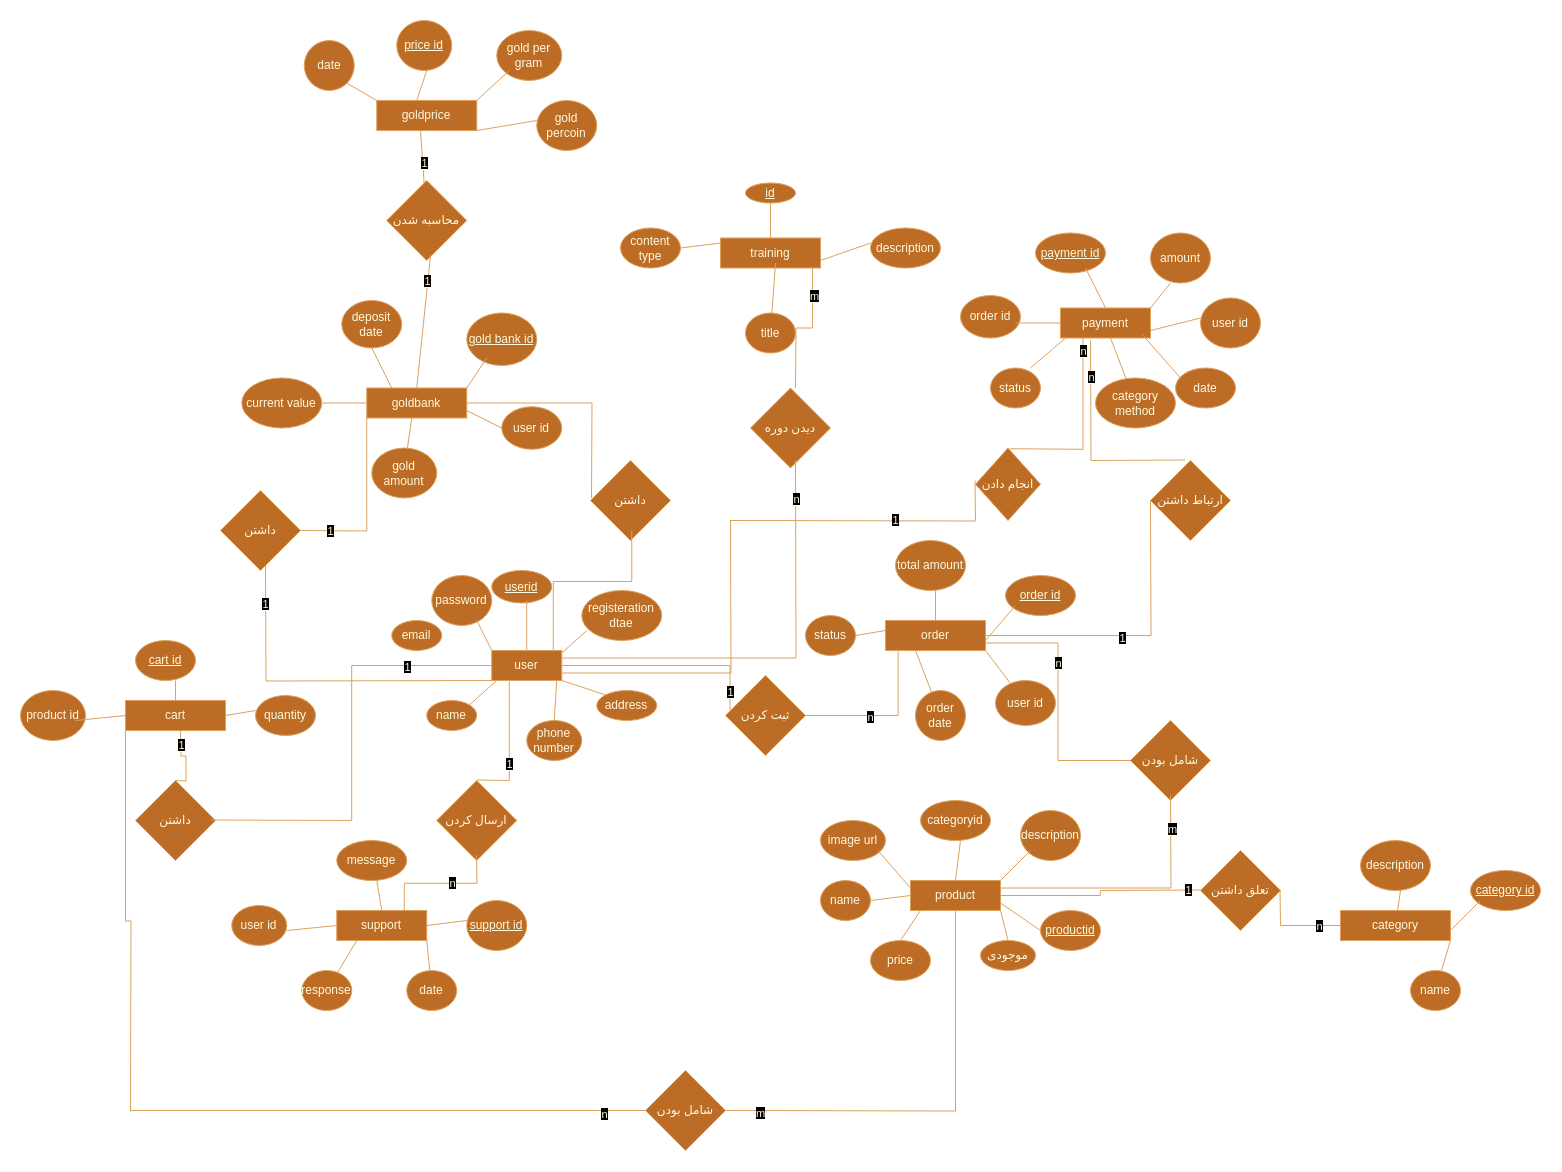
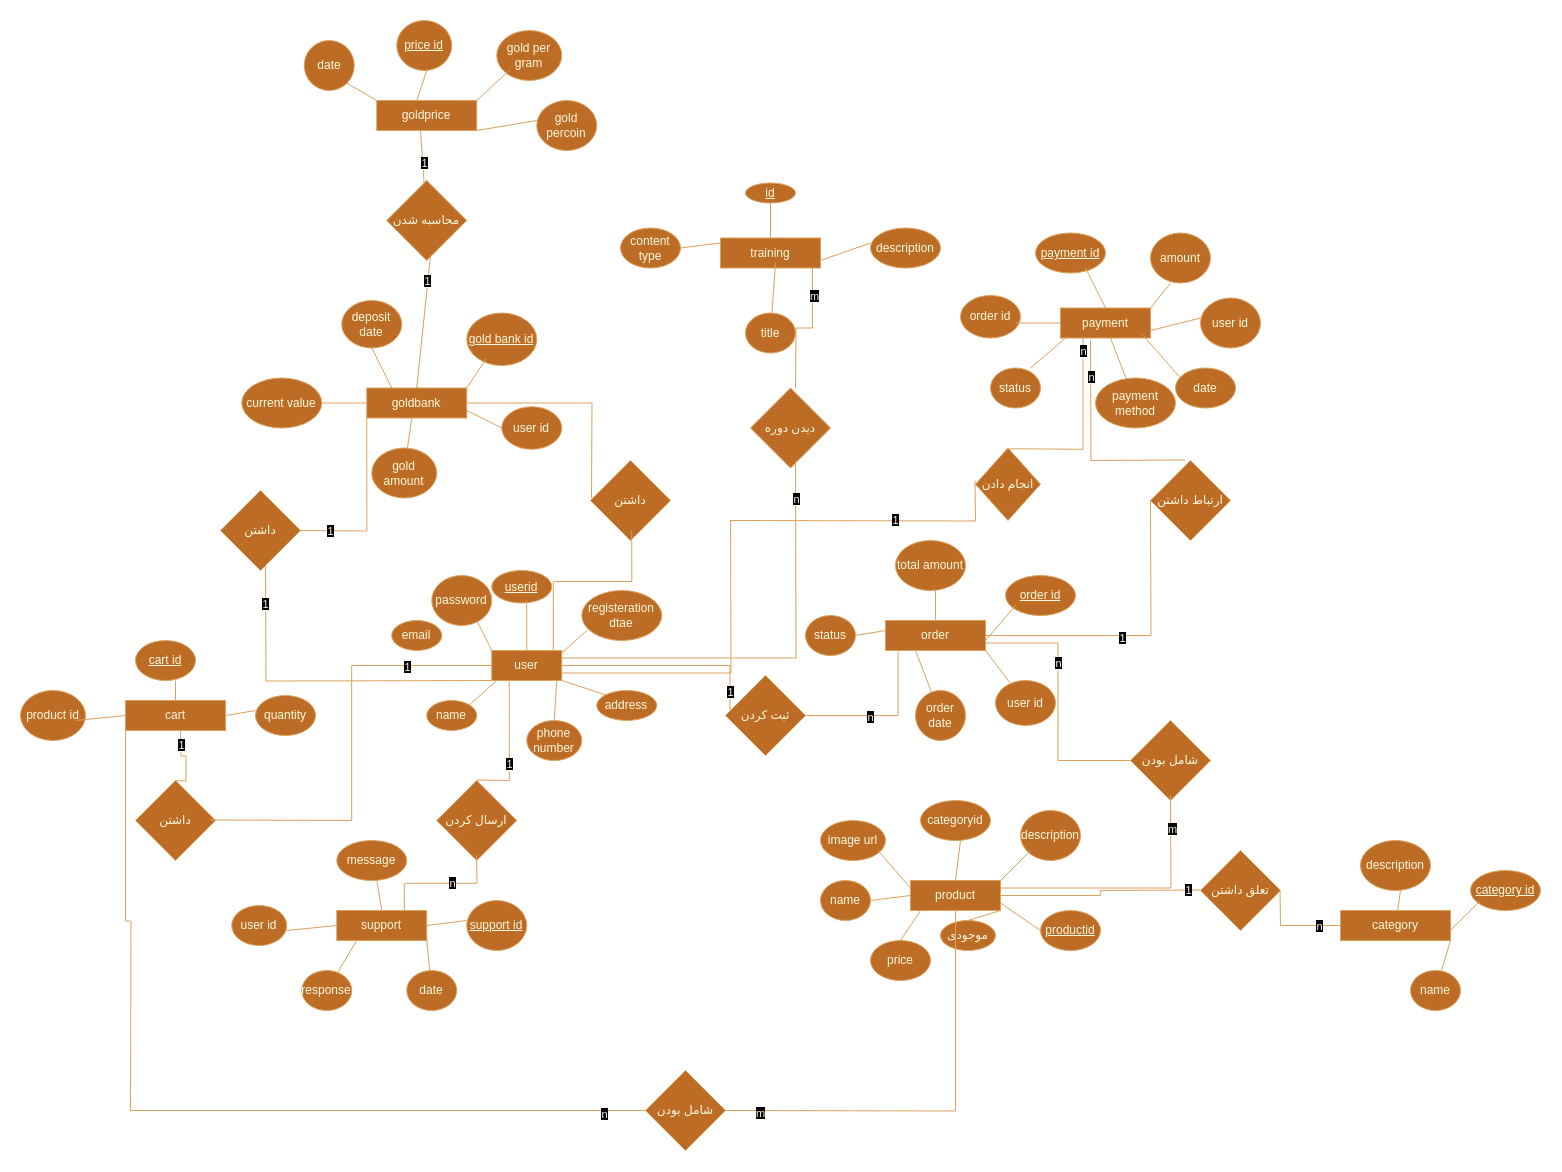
- <mxCell id="79" value="category method" style="ellipse;whiteSpace=wrap;html=1;strokeColor=#DDA15E;fontColor=#FEFAE0;fillColor=#BC6C25;labelBackgroundColor=none;" parent="1" vertex="1"><mxGeometry x="1095" y="377.5" width="80" height="50" as="geometry" /></mxCell>
+ <mxCell id="79" value="payment method" style="ellipse;whiteSpace=wrap;html=1;strokeColor=#DDA15E;fontColor=#FEFAE0;fillColor=#BC6C25;labelBackgroundColor=none;" parent="1" vertex="1"><mxGeometry x="1095" y="377.5" width="80" height="50" as="geometry" /></mxCell>
- <mxCell id="29" value="موجودی" style="ellipse;whiteSpace=wrap;html=1;strokeColor=#DDA15E;fontColor=#FEFAE0;fillColor=#BC6C25;labelBackgroundColor=none;" parent="1" vertex="1"><mxGeometry x="980" y="940" width="55" height="30" as="geometry" /></mxCell>
+ <mxCell id="29" value="موجودی" style="ellipse;whiteSpace=wrap;html=1;strokeColor=#DDA15E;fontColor=#FEFAE0;fillColor=#BC6C25;labelBackgroundColor=none;" parent="1" vertex="1"><mxGeometry x="940" y="920" width="55" height="30" as="geometry" /></mxCell>
